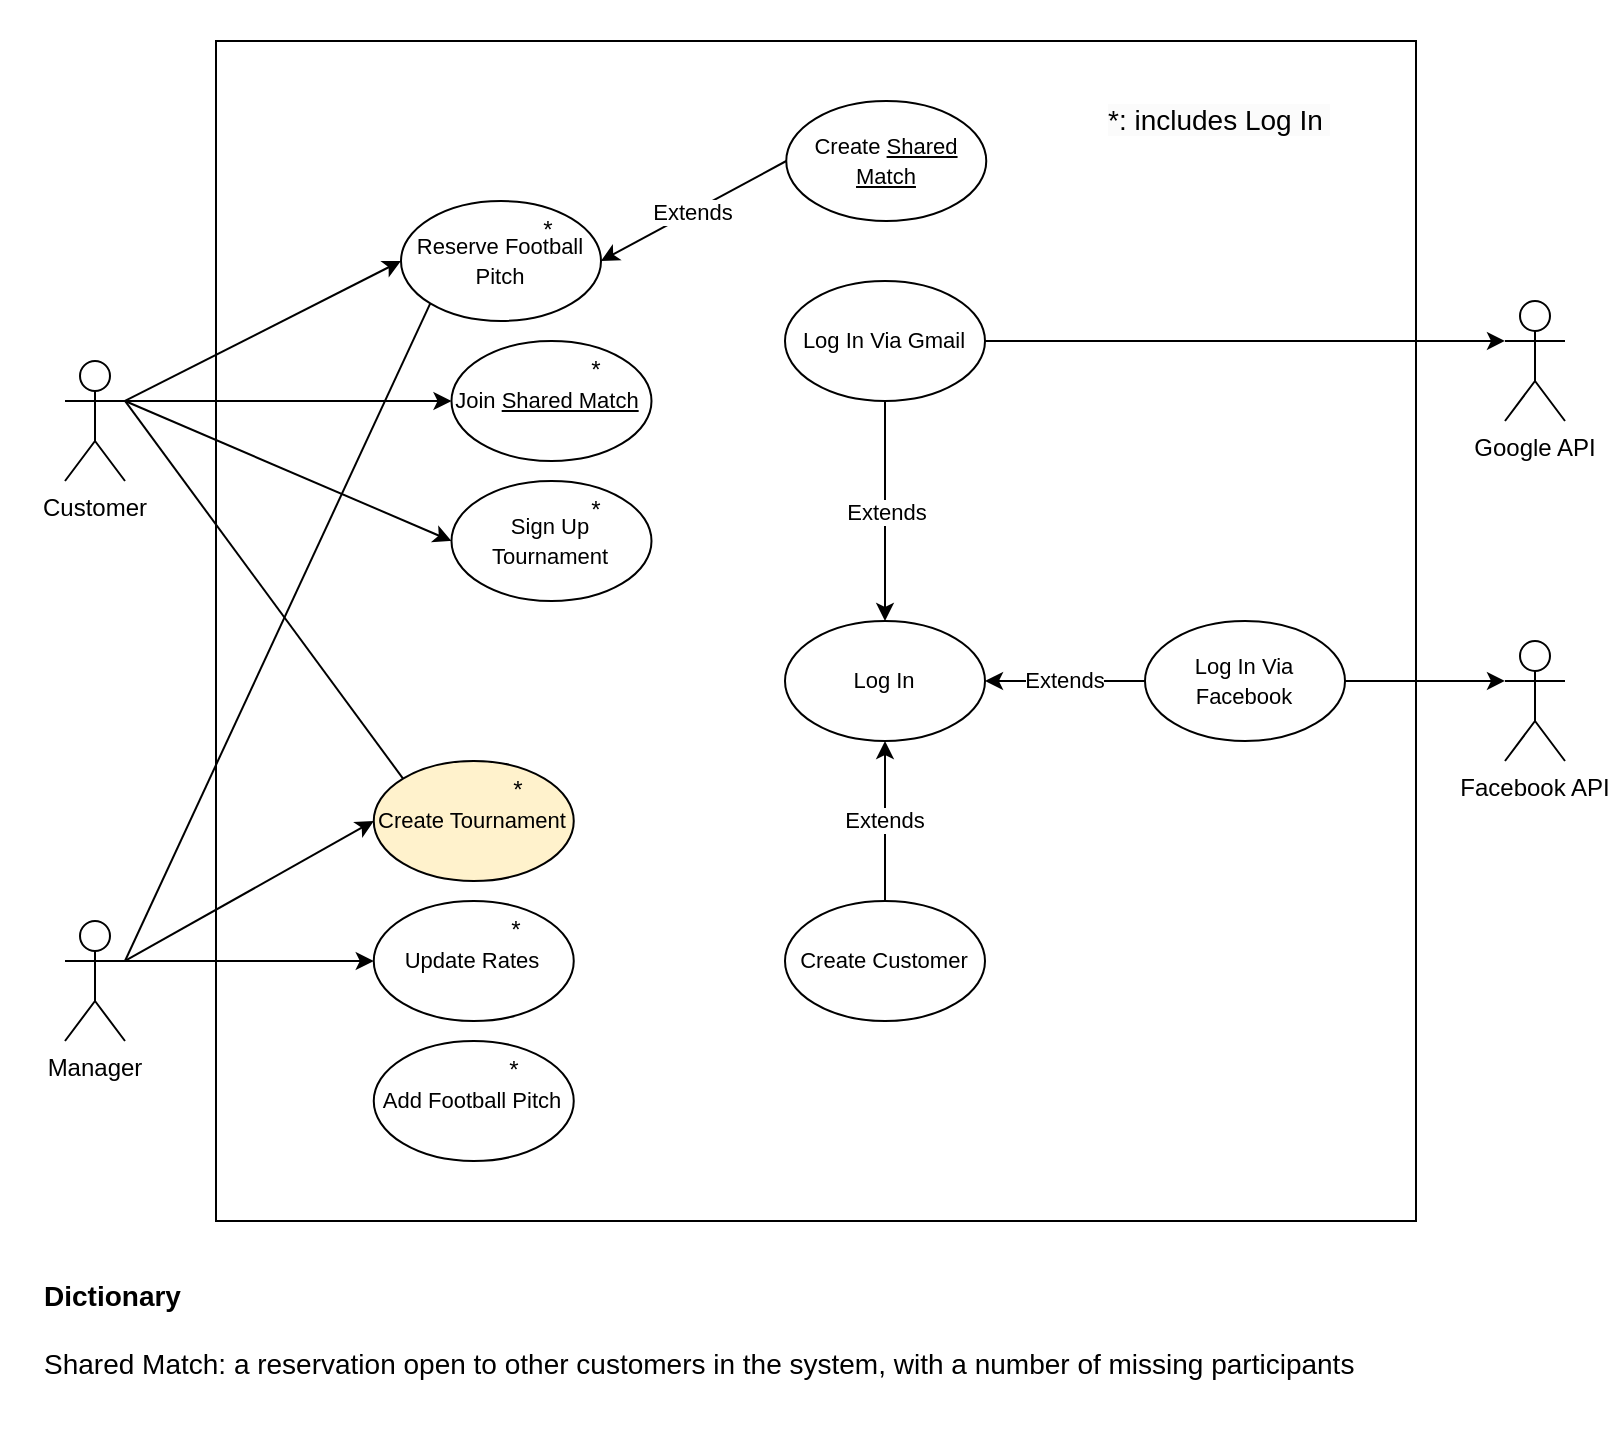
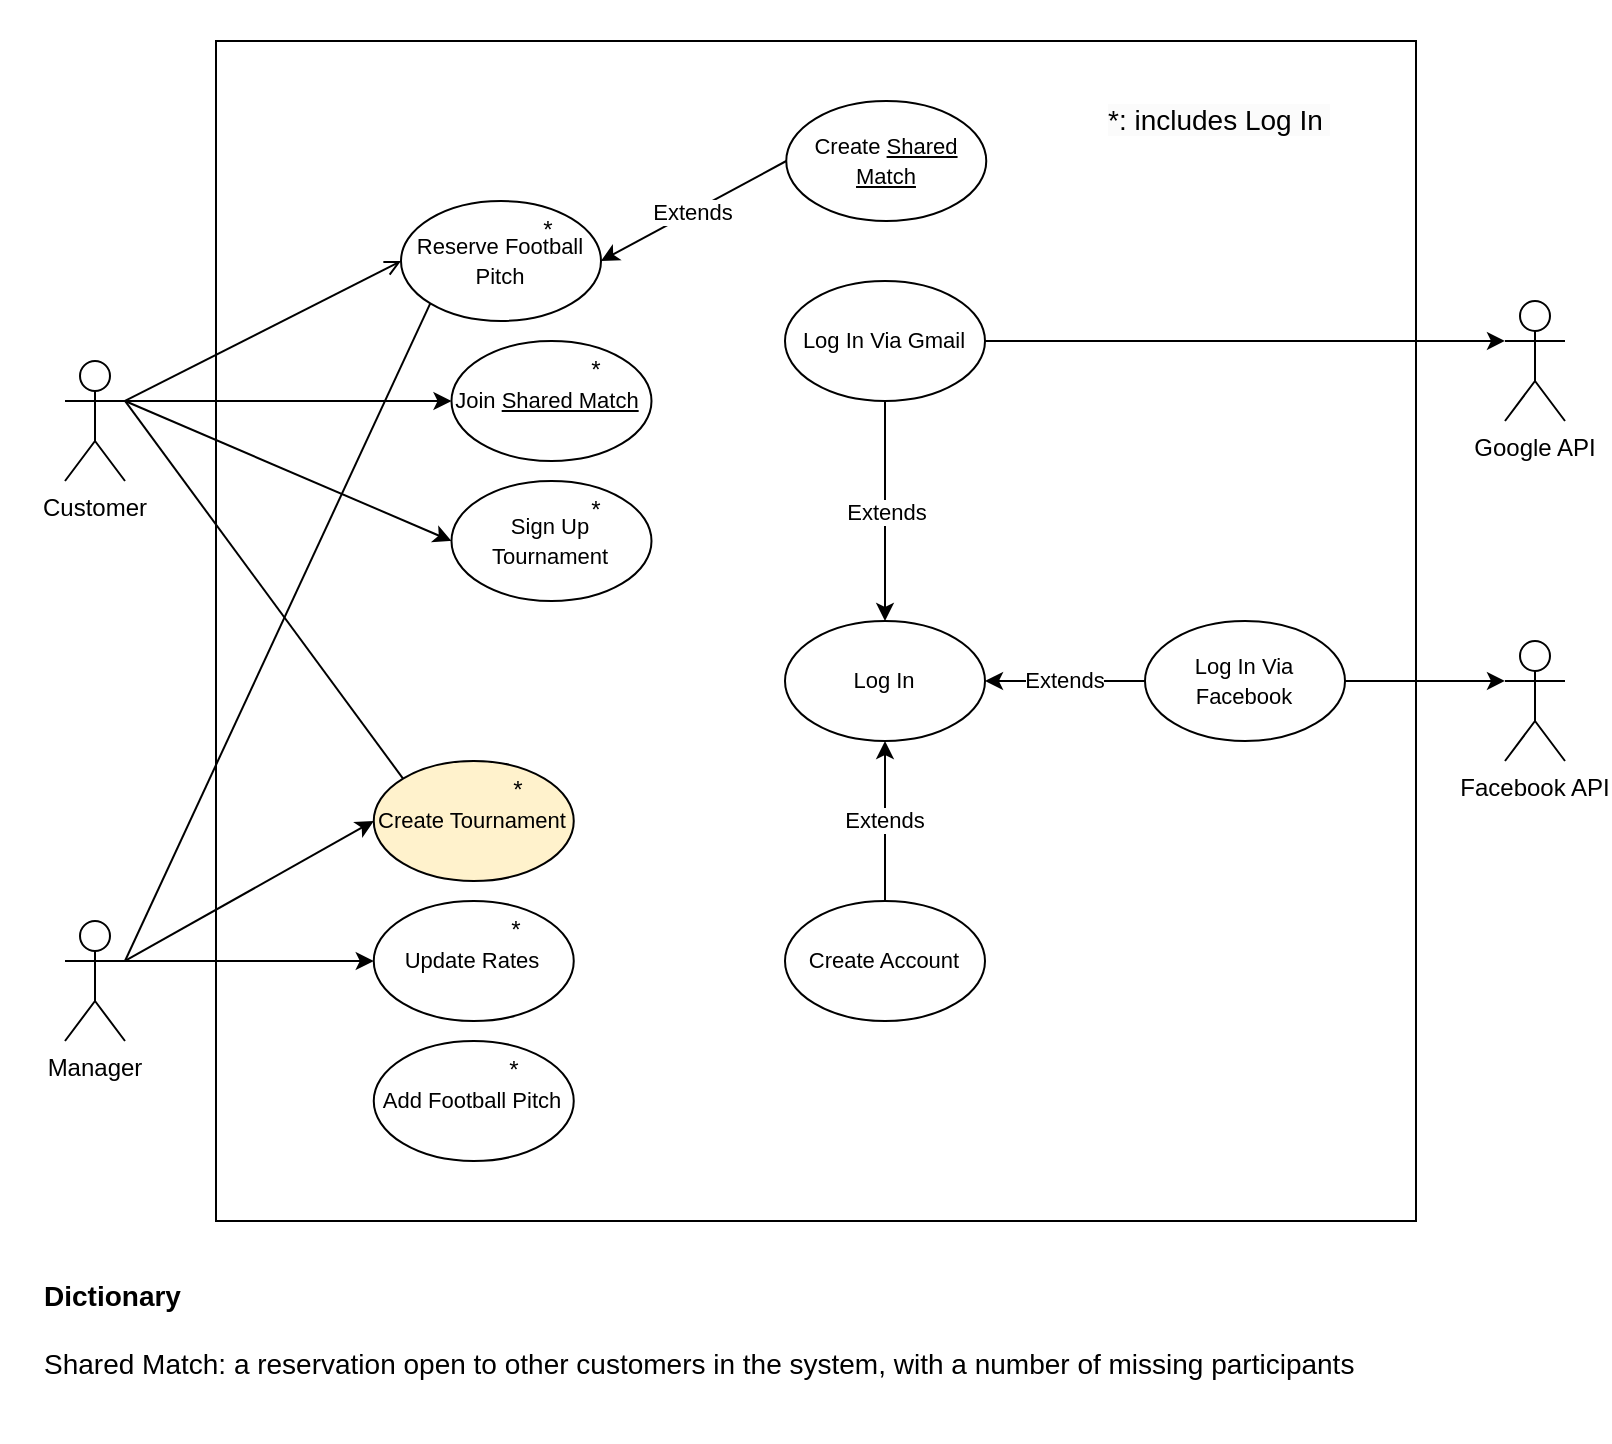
- <mxCell id="10" value="" style="endArrow=classic;html=1;rounded=0;exitX=1;exitY=0.333;exitDx=0;exitDy=0;exitPerimeter=0;entryX=0;entryY=0.5;entryDx=0;entryDy=0;" parent="1" source="3" target="7" edge="1"><mxGeometry width="50" height="50" relative="1" as="geometry"><mxPoint x="382" y="270" as="sourcePoint" /><mxPoint x="432" y="220" as="targetPoint" /></mxGeometry></mxCell>
+ <mxCell id="10" value="" style="endArrow=open;html=1;rounded=0;exitX=1;exitY=0.333;exitDx=0;exitDy=0;exitPerimeter=0;entryX=0;entryY=0.5;entryDx=0;entryDy=0;" parent="1" source="3" target="7" edge="1"><mxGeometry width="50" height="50" relative="1" as="geometry"><mxPoint x="382" y="270" as="sourcePoint" /><mxPoint x="432" y="220" as="targetPoint" /></mxGeometry></mxCell>
- <mxCell id="16" value="&lt;font style=&quot;font-size: 11px;&quot;&gt;Create Customer&lt;/font&gt;" style="ellipse;whiteSpace=wrap;html=1;" parent="1" vertex="1"><mxGeometry x="392" y="450" width="100" height="60" as="geometry" /></mxCell>
+ <mxCell id="16" value="&lt;font style=&quot;font-size: 11px;&quot;&gt;Create Account&lt;/font&gt;" style="ellipse;whiteSpace=wrap;html=1;" parent="1" vertex="1"><mxGeometry x="392" y="450" width="100" height="60" as="geometry" /></mxCell>
